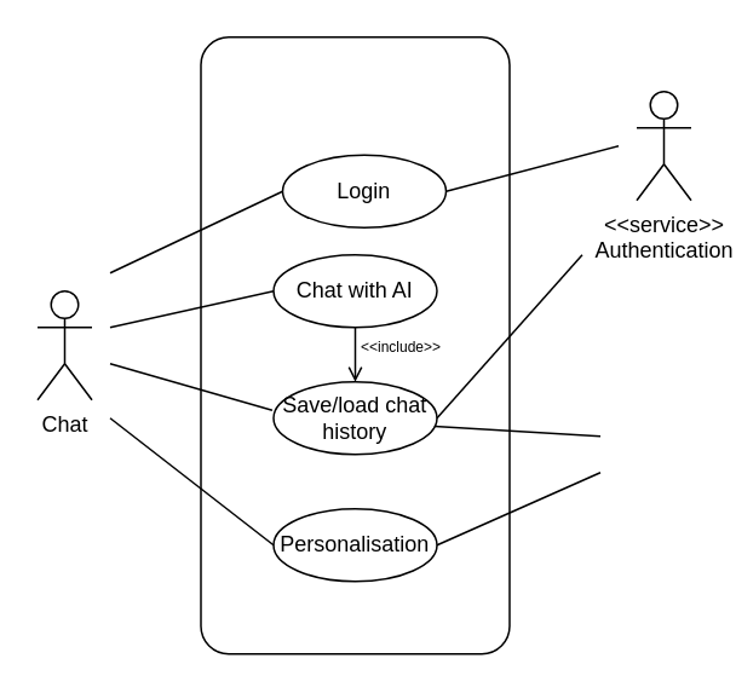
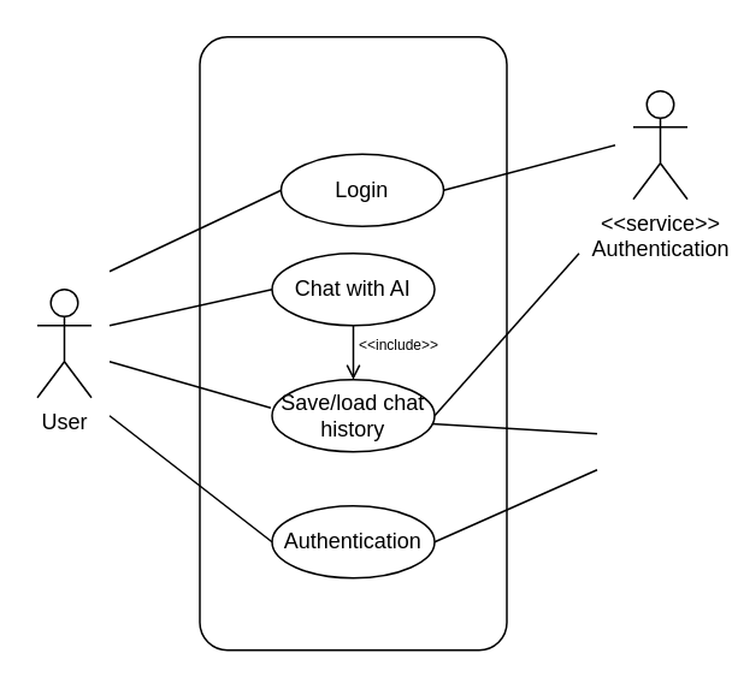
- <mxCell id="3" value="Chat" style="shape=umlActor;verticalLabelPosition=bottom;verticalAlign=top;html=1;outlineConnect=0;" vertex="1" parent="1"><mxGeometry x="20" y="160" width="30" height="60" as="geometry" /></mxCell>
+ <mxCell id="3" value="User" style="shape=umlActor;verticalLabelPosition=bottom;verticalAlign=top;html=1;outlineConnect=0;" vertex="1" parent="1"><mxGeometry x="20" y="160" width="30" height="60" as="geometry" /></mxCell>
- <mxCell id="11" value="Personalisation" style="ellipse;whiteSpace=wrap;html=1;" vertex="1" parent="1"><mxGeometry x="150" y="280" width="90" height="40" as="geometry" /></mxCell>
+ <mxCell id="11" value="Authentication" style="ellipse;whiteSpace=wrap;html=1;" vertex="1" parent="1"><mxGeometry x="150" y="280" width="90" height="40" as="geometry" /></mxCell>
